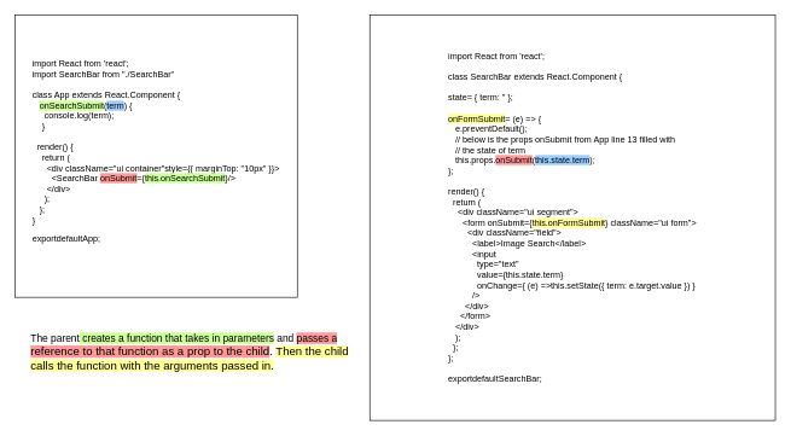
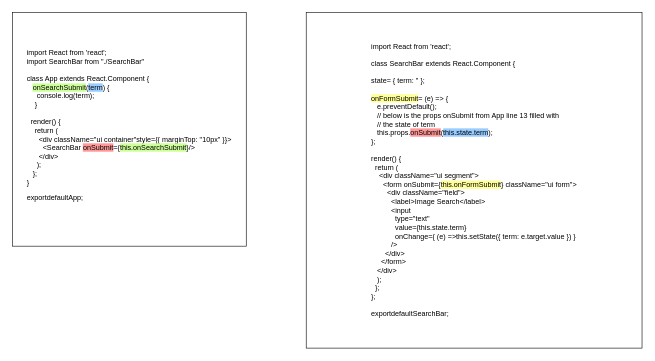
- <mxCell id="4" value="&lt;div&gt;&lt;font style=&quot;font-size: 14px&quot;&gt;The parent&lt;span style=&quot;background-color: rgb(204 , 255 , 153)&quot;&gt; creates a function that takes in parameters&lt;/span&gt; and &lt;span style=&quot;background-color: rgb(255 , 153 , 153)&quot;&gt;passes a &lt;br&gt;&lt;/span&gt;&lt;/font&gt;&lt;/div&gt;&lt;div&gt;&lt;font size=&quot;3&quot;&gt;&lt;span style=&quot;background-color: rgb(255 , 153 , 153)&quot;&gt;reference to that function as a prop to the child&lt;/span&gt;. &lt;span style=&quot;background-color: rgb(255 , 255 , 153)&quot;&gt;Then the child &lt;br&gt;&lt;/span&gt;&lt;/font&gt;&lt;/div&gt;&lt;div&gt;&lt;font size=&quot;3&quot;&gt;&lt;span style=&quot;background-color: rgb(255 , 255 , 153)&quot;&gt;calls the function with the arguments passed in.&lt;/span&gt;&lt;/font&gt;&lt;/div&gt;" style="text;html=1;resizable=0;points=[];autosize=1;align=left;verticalAlign=top;spacingTop=-4;" parent="1" vertex="1"><mxGeometry x="40" y="456" width="450" height="50" as="geometry" /></mxCell>
